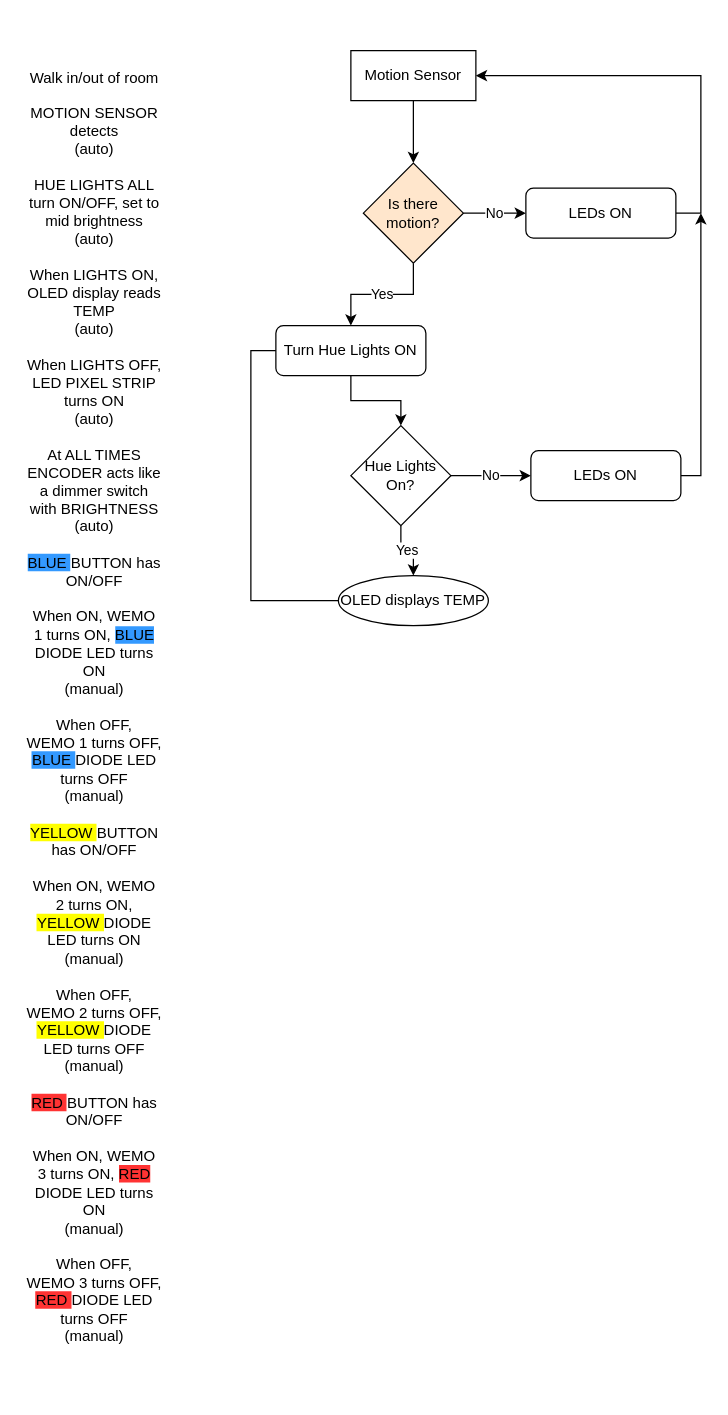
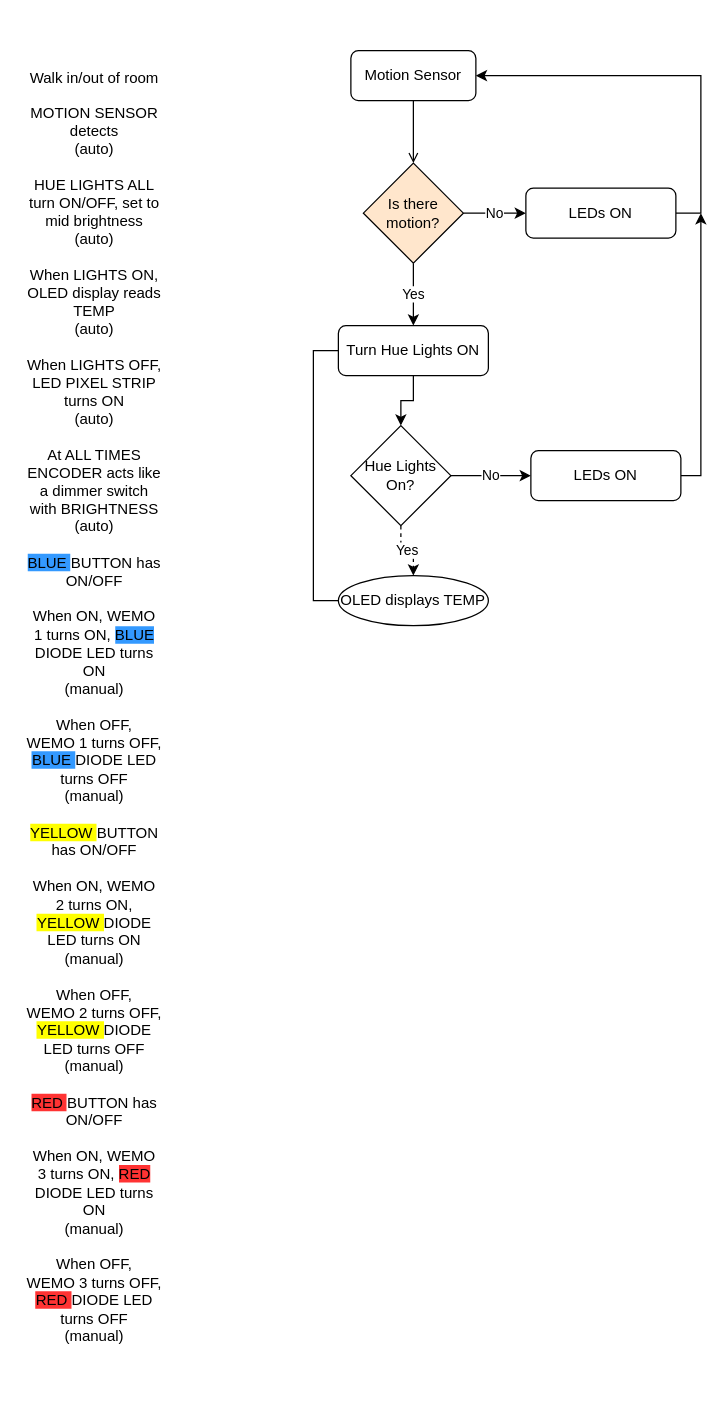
- <mxCell id="3" value="Motion Sensor" style="whiteSpace=wrap;html=1;rounded=0;" vertex="1" parent="1"><mxGeometry x="280" y="40" width="100" height="40" as="geometry" /></mxCell>
+ <mxCell id="3" value="Motion Sensor" style="rounded=1;whiteSpace=wrap;html=1;" vertex="1" parent="1"><mxGeometry x="280" y="40" width="100" height="40" as="geometry" /></mxCell>
- <mxCell id="2" style="edgeStyle=orthogonalEdgeStyle;rounded=0;orthogonalLoop=1;jettySize=auto;html=1;exitX=0.5;exitY=1;exitDx=0;exitDy=0;entryX=0.5;entryY=0;entryDx=0;entryDy=0;" edge="1" parent="1" source="3" target="10"><mxGeometry relative="1" as="geometry" /></mxCell>
+ <mxCell id="2" style="edgeStyle=orthogonalEdgeStyle;rounded=0;orthogonalLoop=1;jettySize=auto;html=1;exitX=0.5;exitY=1;exitDx=0;exitDy=0;entryX=0.5;entryY=0;entryDx=0;entryDy=0;endArrow=open;" edge="1" parent="1" source="3" target="10"><mxGeometry relative="1" as="geometry" /></mxCell>
- <mxCell id="14" value="Turn Hue Lights ON" style="rounded=1;whiteSpace=wrap;html=1;fontSize=12;glass=0;strokeWidth=1;shadow=0;" vertex="1" parent="1"><mxGeometry x="220" y="260" width="120" height="40" as="geometry" /></mxCell>
+ <mxCell id="14" value="Turn Hue Lights ON" style="rounded=1;whiteSpace=wrap;html=1;fontSize=12;glass=0;strokeWidth=1;shadow=0;" vertex="1" parent="1"><mxGeometry x="270" y="260" width="120" height="40" as="geometry" /></mxCell>
- <mxCell id="4" value="Yes" style="edgeStyle=orthogonalEdgeStyle;rounded=0;orthogonalLoop=1;jettySize=auto;html=1;exitX=0.5;exitY=1;exitDx=0;exitDy=0;entryX=0.5;entryY=0;entryDx=0;entryDy=0;" edge="1" parent="1" source="6" target="16"><mxGeometry relative="1" as="geometry" /></mxCell>
+ <mxCell id="4" value="Yes" style="edgeStyle=orthogonalEdgeStyle;rounded=0;orthogonalLoop=1;jettySize=auto;html=1;exitX=0.5;exitY=1;exitDx=0;exitDy=0;entryX=0.5;entryY=0;entryDx=0;entryDy=0;dashed=1;" edge="1" parent="1" source="6" target="16"><mxGeometry relative="1" as="geometry" /></mxCell>
